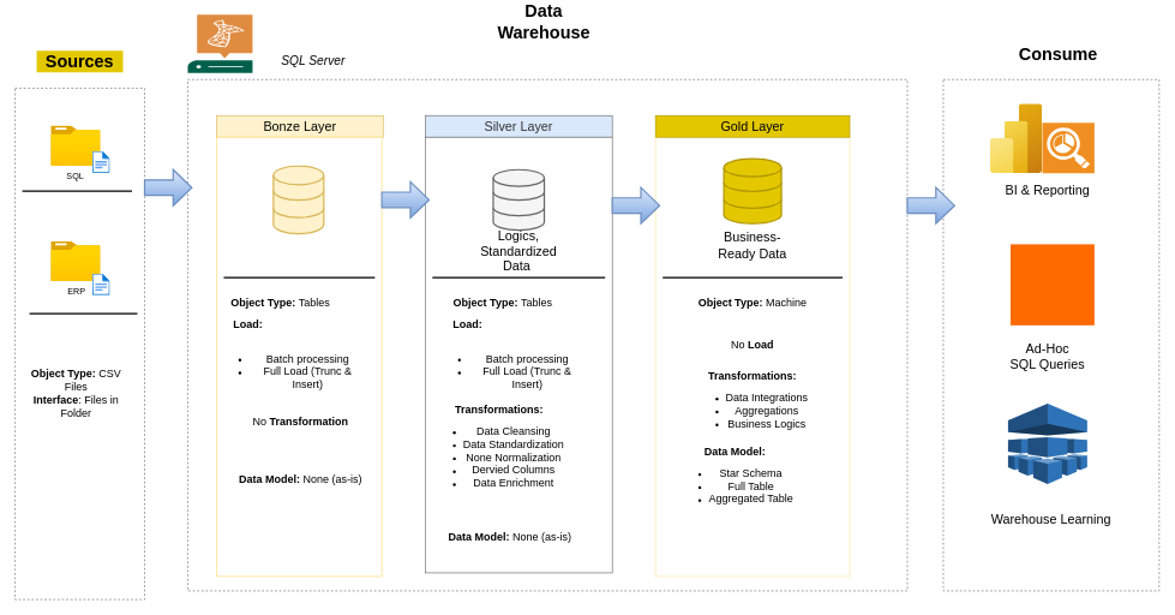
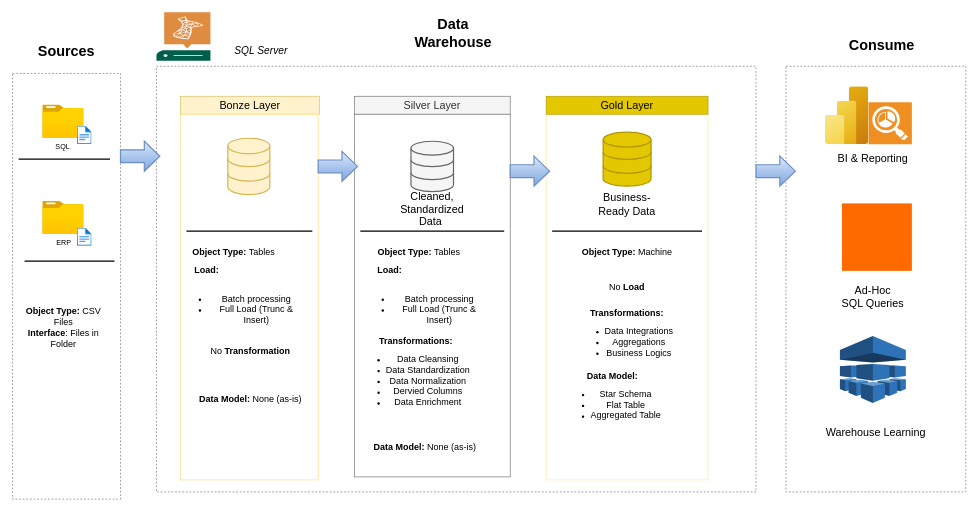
- <mxCell id="5" value="&lt;b&gt;Data Warehouse&lt;/b&gt;" style="rounded=0;whiteSpace=wrap;html=1;fontSize=24;strokeColor=none;" vertex="1" parent="1"><mxGeometry x="695" y="15" width="120" height="30" as="geometry" /></mxCell>
+ <mxCell id="5" value="&lt;b&gt;Data Warehouse&lt;/b&gt;" style="rounded=0;whiteSpace=wrap;html=1;fontSize=24;strokeColor=none;" vertex="1" parent="1"><mxGeometry x="695" y="40" width="120" height="30" as="geometry" /></mxCell>
- <mxCell id="3" value="&lt;b&gt;Sources&lt;/b&gt;" style="rounded=0;whiteSpace=wrap;html=1;fontSize=24;strokeColor=none;fillColor=#e3c800;" vertex="1" parent="1"><mxGeometry x="50" y="70" width="120" height="30" as="geometry" /></mxCell>
+ <mxCell id="3" value="&lt;b&gt;Sources&lt;/b&gt;" style="rounded=0;whiteSpace=wrap;html=1;fontSize=24;strokeColor=none;" vertex="1" parent="1"><mxGeometry x="50" y="70" width="120" height="30" as="geometry" /></mxCell>
- <mxCell id="10" value="&lt;font style=&quot;font-size: 18px;&quot;&gt;Silver Layer&lt;/font&gt;" style="rounded=0;whiteSpace=wrap;html=1;fillColor=#dae8fc;strokeColor=#666666;fontColor=#333333;" vertex="1" parent="1"><mxGeometry x="590" y="160" width="260" height="30" as="geometry" /></mxCell>
+ <mxCell id="10" value="&lt;font style=&quot;font-size: 18px;&quot;&gt;Silver Layer&lt;/font&gt;" style="rounded=0;whiteSpace=wrap;html=1;fillColor=#f5f5f5;strokeColor=#666666;fontColor=#333333;" vertex="1" parent="1"><mxGeometry x="590" y="160" width="260" height="30" as="geometry" /></mxCell>
- <mxCell id="27" value="&lt;font style=&quot;font-size: 18px;&quot;&gt;Logics, Standardized Data&amp;nbsp;&lt;/font&gt;" style="text;html=1;align=center;verticalAlign=middle;whiteSpace=wrap;rounded=0;" vertex="1" parent="1"><mxGeometry x="655" y="329.1" width="130" height="40" as="geometry" /></mxCell>
+ <mxCell id="27" value="&lt;font style=&quot;font-size: 18px;&quot;&gt;Cleaned, Standardized Data&amp;nbsp;&lt;/font&gt;" style="text;html=1;align=center;verticalAlign=middle;whiteSpace=wrap;rounded=0;" vertex="1" parent="1"><mxGeometry x="655" y="329.1" width="130" height="40" as="geometry" /></mxCell>
- <mxCell id="39" value="&lt;span style=&quot;font-size: 15px;&quot;&gt;&lt;b&gt;Transformations:&lt;/b&gt;&lt;/span&gt;&lt;div&gt;&lt;ul&gt;&lt;li&gt;&lt;span style=&quot;font-size: 15px;&quot;&gt;Data Cleansing&lt;/span&gt;&lt;/li&gt;&lt;li&gt;&lt;span style=&quot;font-size: 15px;&quot;&gt;Data Standardization&lt;/span&gt;&lt;/li&gt;&lt;li&gt;&lt;span style=&quot;font-size: 15px;&quot;&gt;None Normalization&lt;/span&gt;&lt;/li&gt;&lt;li&gt;&lt;span style=&quot;font-size: 15px;&quot;&gt;Dervied Columns&lt;/span&gt;&lt;/li&gt;&lt;li&gt;&lt;span style=&quot;font-size: 15px;&quot;&gt;Data Enrichment&lt;/span&gt;&lt;/li&gt;&lt;/ul&gt;&lt;/div&gt;" style="text;html=1;align=center;verticalAlign=middle;whiteSpace=wrap;rounded=0;" vertex="1" parent="1"><mxGeometry x="580" y="610" width="226" height="30" as="geometry" /></mxCell>
+ <mxCell id="39" value="&lt;span style=&quot;font-size: 15px;&quot;&gt;&lt;b&gt;Transformations:&lt;/b&gt;&lt;/span&gt;&lt;div&gt;&lt;ul&gt;&lt;li&gt;&lt;span style=&quot;font-size: 15px;&quot;&gt;Data Cleansing&lt;/span&gt;&lt;/li&gt;&lt;li&gt;&lt;span style=&quot;font-size: 15px;&quot;&gt;Data Standardization&lt;/span&gt;&lt;/li&gt;&lt;li&gt;&lt;span style=&quot;font-size: 15px;&quot;&gt;Data Normalization&lt;/span&gt;&lt;/li&gt;&lt;li&gt;&lt;span style=&quot;font-size: 15px;&quot;&gt;Dervied Columns&lt;/span&gt;&lt;/li&gt;&lt;li&gt;&lt;span style=&quot;font-size: 15px;&quot;&gt;Data Enrichment&lt;/span&gt;&lt;/li&gt;&lt;/ul&gt;&lt;/div&gt;" style="text;html=1;align=center;verticalAlign=middle;whiteSpace=wrap;rounded=0;" vertex="1" parent="1"><mxGeometry x="580" y="610" width="226" height="30" as="geometry" /></mxCell>
- <mxCell id="42" value="&lt;font style=&quot;font-size: 15px;&quot;&gt;&lt;b&gt;Data Model:&amp;nbsp;&lt;/b&gt;&lt;/font&gt;&lt;div&gt;&lt;ul&gt;&lt;li&gt;&lt;font style=&quot;font-size: 15px;&quot;&gt;Star Schema&lt;/font&gt;&lt;/li&gt;&lt;li&gt;&lt;font style=&quot;font-size: 15px;&quot;&gt;Full Table&lt;/font&gt;&lt;/li&gt;&lt;li&gt;&lt;font style=&quot;font-size: 15px;&quot;&gt;Aggregated Table&lt;/font&gt;&lt;/li&gt;&lt;/ul&gt;&lt;/div&gt;" style="text;html=1;align=center;verticalAlign=middle;whiteSpace=wrap;rounded=0;" vertex="1" parent="1"><mxGeometry x="915.65" y="650" width="214.35" height="30" as="geometry" /></mxCell>
+ <mxCell id="42" value="&lt;font style=&quot;font-size: 15px;&quot;&gt;&lt;b&gt;Data Model:&amp;nbsp;&lt;/b&gt;&lt;/font&gt;&lt;div&gt;&lt;ul&gt;&lt;li&gt;&lt;font style=&quot;font-size: 15px;&quot;&gt;Star Schema&lt;/font&gt;&lt;/li&gt;&lt;li&gt;&lt;font style=&quot;font-size: 15px;&quot;&gt;Flat Table&lt;/font&gt;&lt;/li&gt;&lt;li&gt;&lt;font style=&quot;font-size: 15px;&quot;&gt;Aggregated Table&lt;/font&gt;&lt;/li&gt;&lt;/ul&gt;&lt;/div&gt;" style="text;html=1;align=center;verticalAlign=middle;whiteSpace=wrap;rounded=0;" vertex="1" parent="1"><mxGeometry x="915.65" y="650" width="214.35" height="30" as="geometry" /></mxCell>
